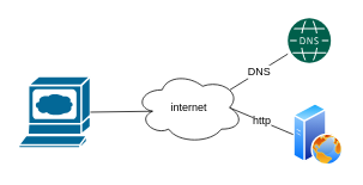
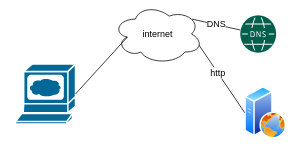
- <mxCell id="7" value="internet" style="ellipse;shape=cloud;whiteSpace=wrap;html=1;fontSize=12;" vertex="1" parent="1"><mxGeometry x="150" y="80" width="120" height="80" as="geometry" /></mxCell>
+ <mxCell id="7" value="internet" style="ellipse;shape=cloud;whiteSpace=wrap;html=1;fontSize=12;" vertex="1" parent="1"><mxGeometry x="150" y="5" width="120" height="80" as="geometry" /></mxCell>
